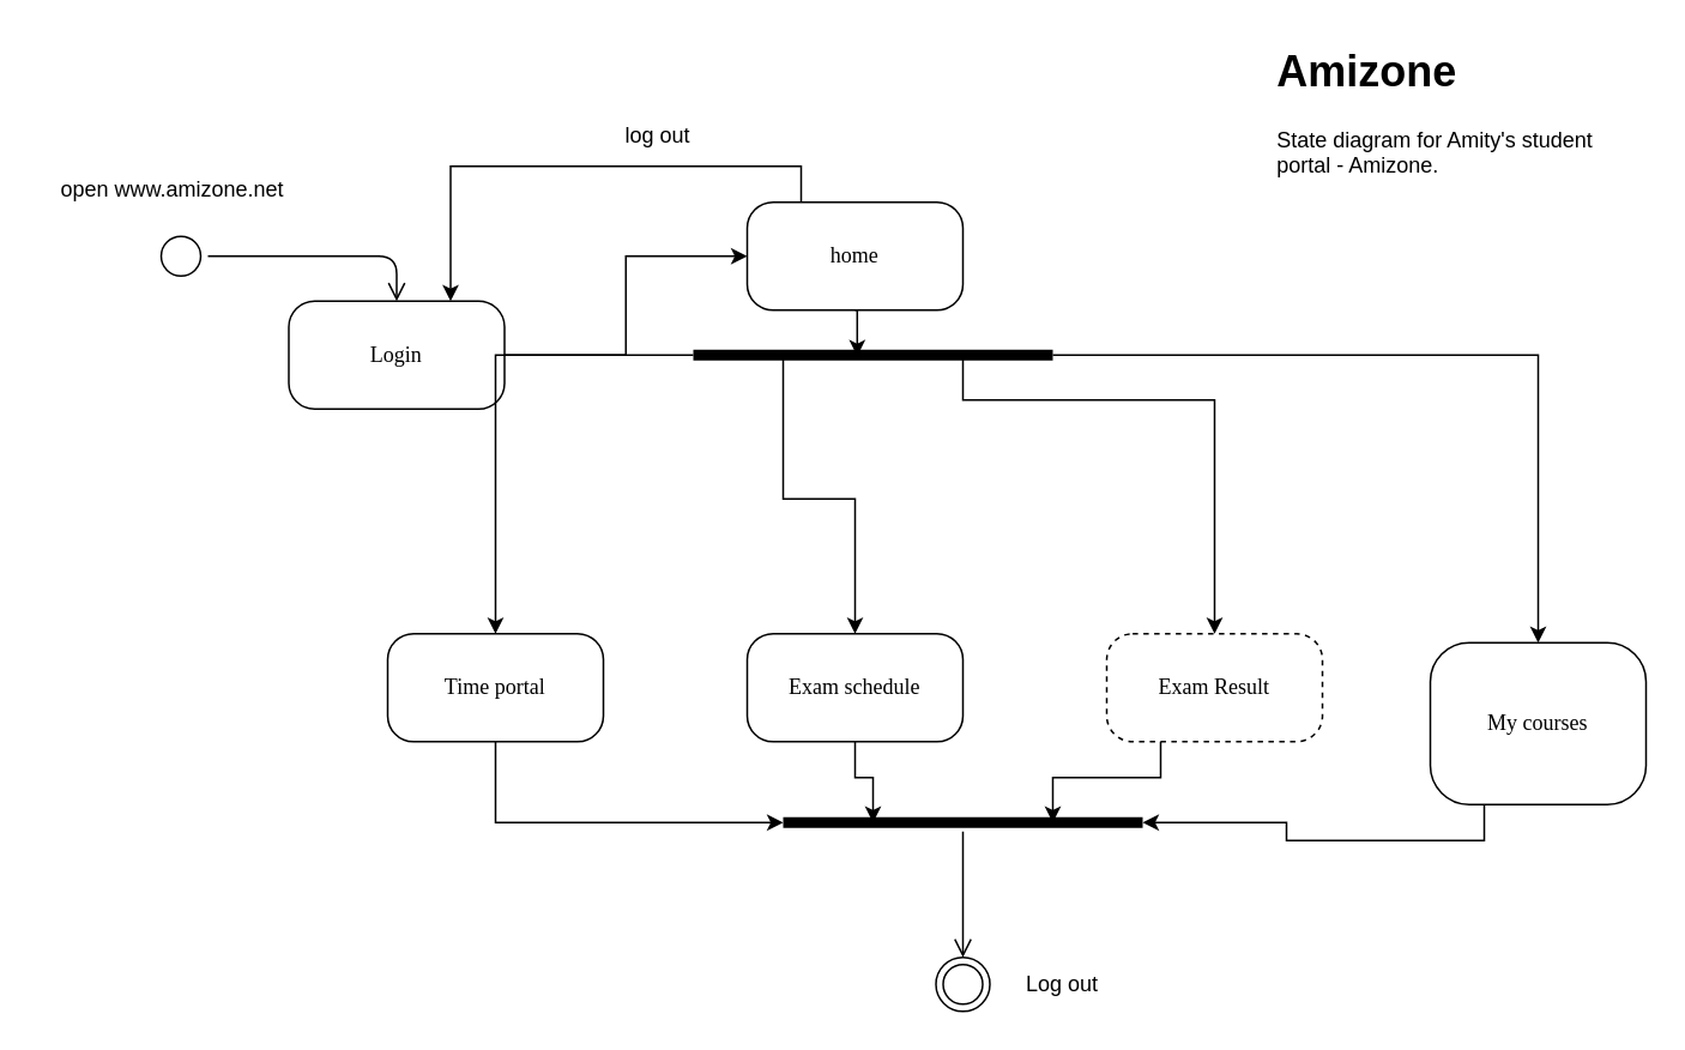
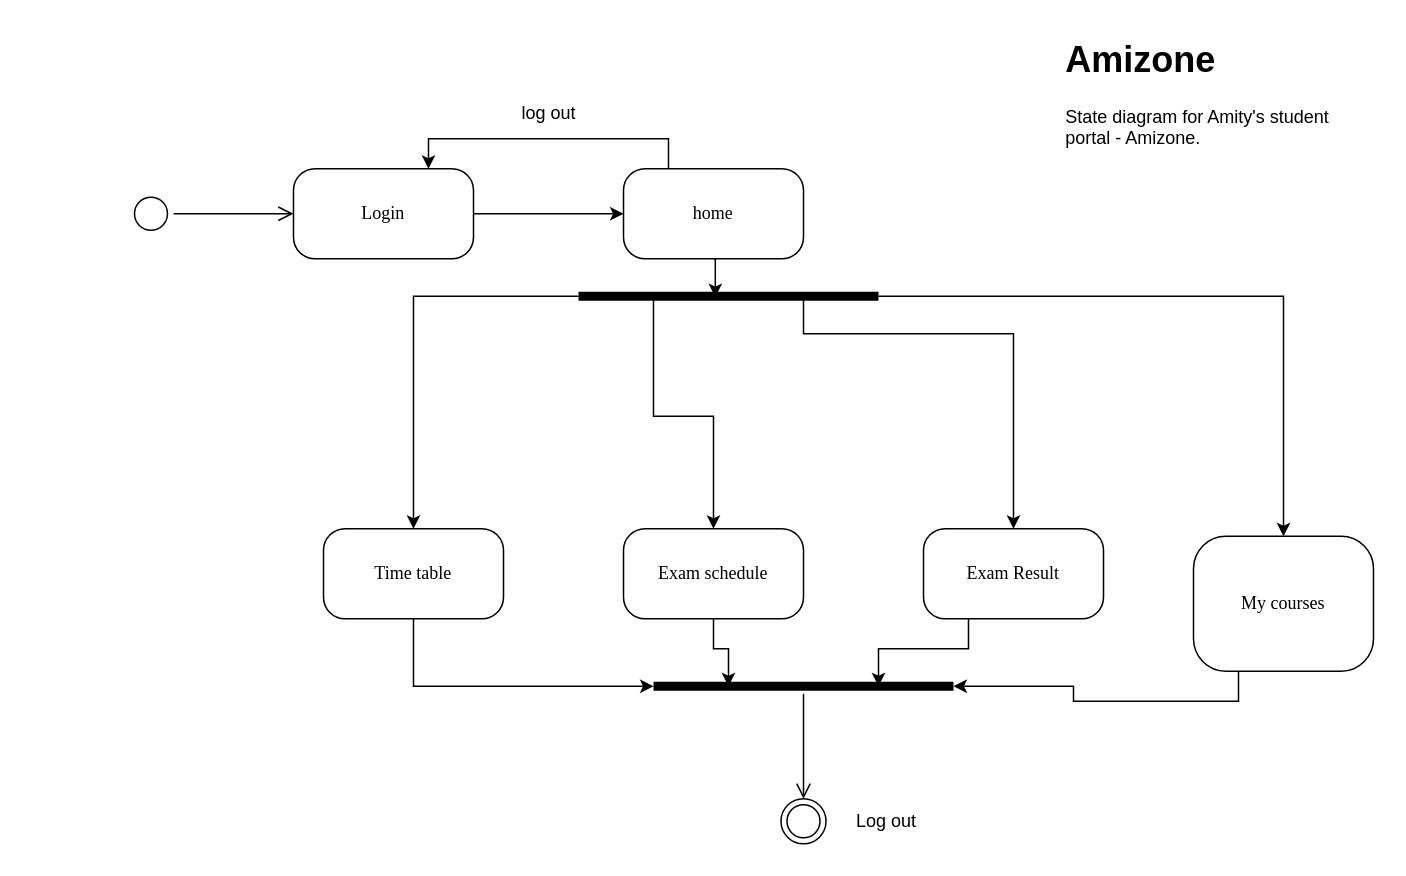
- <mxCell id="9" value="open www.amizone.net" style="text;html=1;align=center;verticalAlign=middle;resizable=0;points=[];autosize=1;" vertex="1" parent="1"><mxGeometry x="20" y="90" width="150" height="30" as="geometry" /></mxCell>
- <mxCell id="4" value="Login" style="rounded=1;whiteSpace=wrap;html=1;arcSize=24;shadow=0;comic=0;labelBackgroundColor=none;fontFamily=Verdana;fontSize=12;align=center;" parent="1" vertex="1"><mxGeometry x="160" y="167" width="120" height="60" as="geometry" /></mxCell>
+ <mxCell id="4" value="Login" style="rounded=1;whiteSpace=wrap;html=1;arcSize=24;shadow=0;comic=0;labelBackgroundColor=none;fontFamily=Verdana;fontSize=12;align=center;" parent="1" vertex="1"><mxGeometry x="195" y="112" width="120" height="60" as="geometry" /></mxCell>
- <mxCell id="12" value="Time portal" style="rounded=1;whiteSpace=wrap;html=1;arcSize=24;shadow=0;comic=0;labelBackgroundColor=none;fontFamily=Verdana;fontSize=12;align=center;" vertex="1" parent="1"><mxGeometry x="215" y="352" width="120" height="60" as="geometry" /></mxCell>
+ <mxCell id="12" value="Time table" style="rounded=1;whiteSpace=wrap;html=1;arcSize=24;shadow=0;comic=0;labelBackgroundColor=none;fontFamily=Verdana;fontSize=12;align=center;" vertex="1" parent="1"><mxGeometry x="215" y="352" width="120" height="60" as="geometry" /></mxCell>
- <mxCell id="14" value="Exam Result" style="rounded=1;whiteSpace=wrap;html=1;arcSize=24;shadow=0;comic=0;labelBackgroundColor=none;fontFamily=Verdana;fontSize=12;align=center;dashed=1;" vertex="1" parent="1"><mxGeometry x="615" y="352" width="120" height="60" as="geometry" /></mxCell>
+ <mxCell id="14" value="Exam Result" style="rounded=1;whiteSpace=wrap;html=1;arcSize=24;shadow=0;comic=0;labelBackgroundColor=none;fontFamily=Verdana;fontSize=12;align=center;" vertex="1" parent="1"><mxGeometry x="615" y="352" width="120" height="60" as="geometry" /></mxCell>
